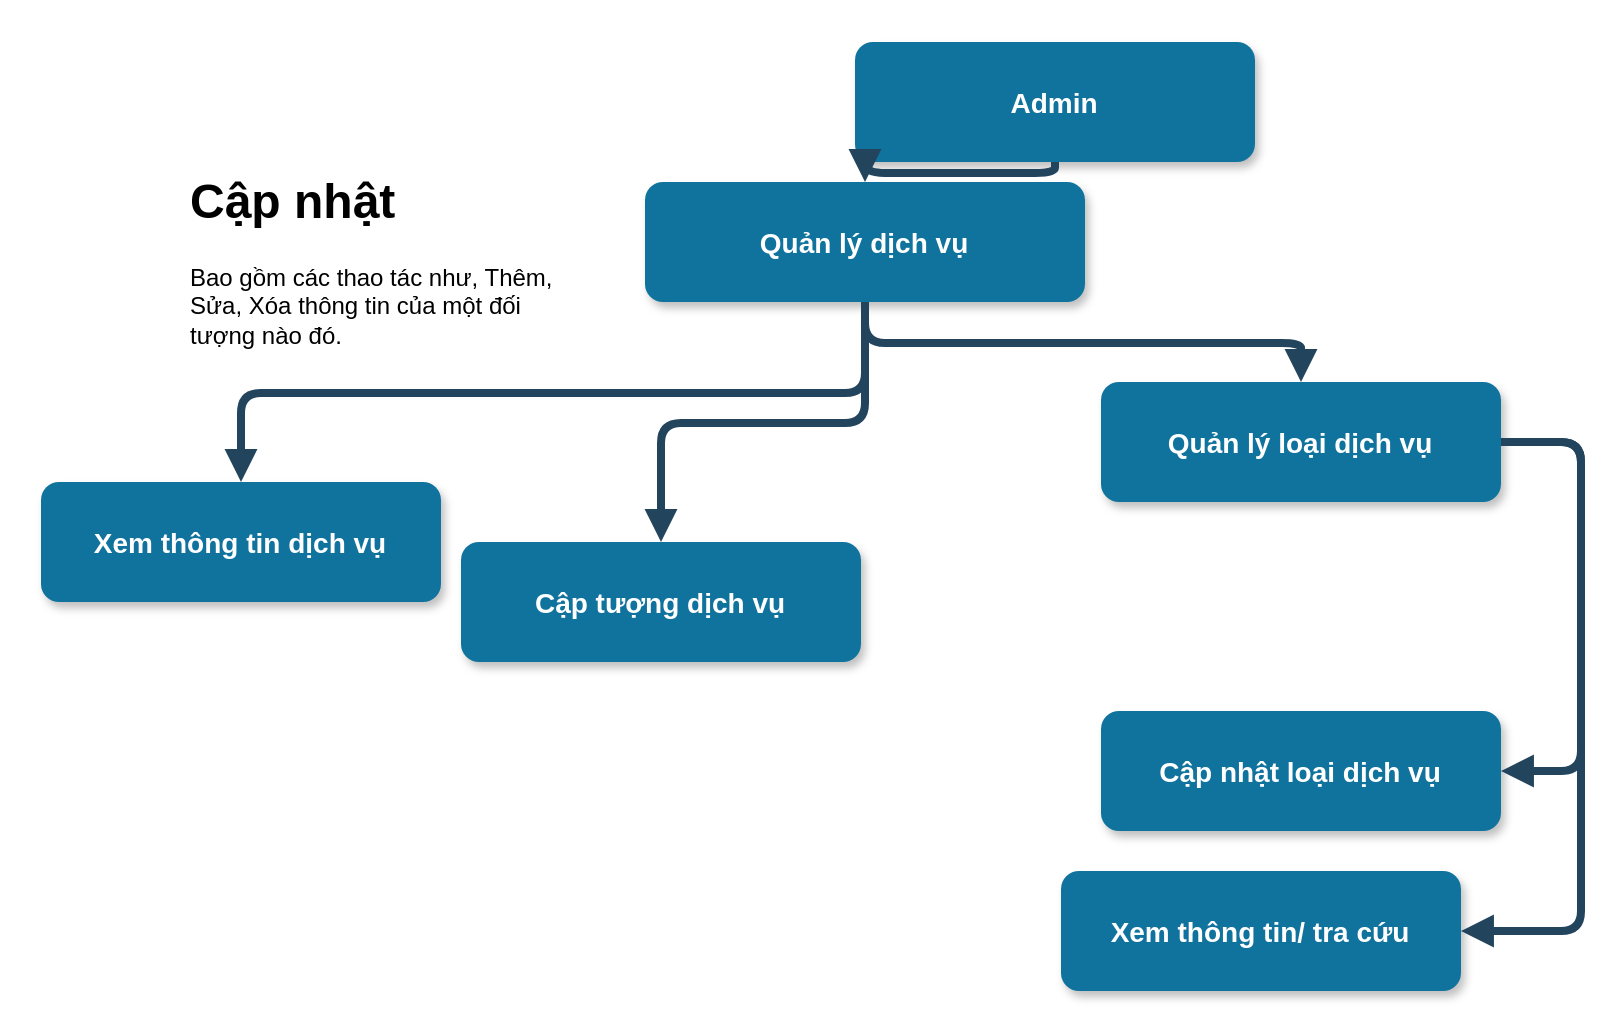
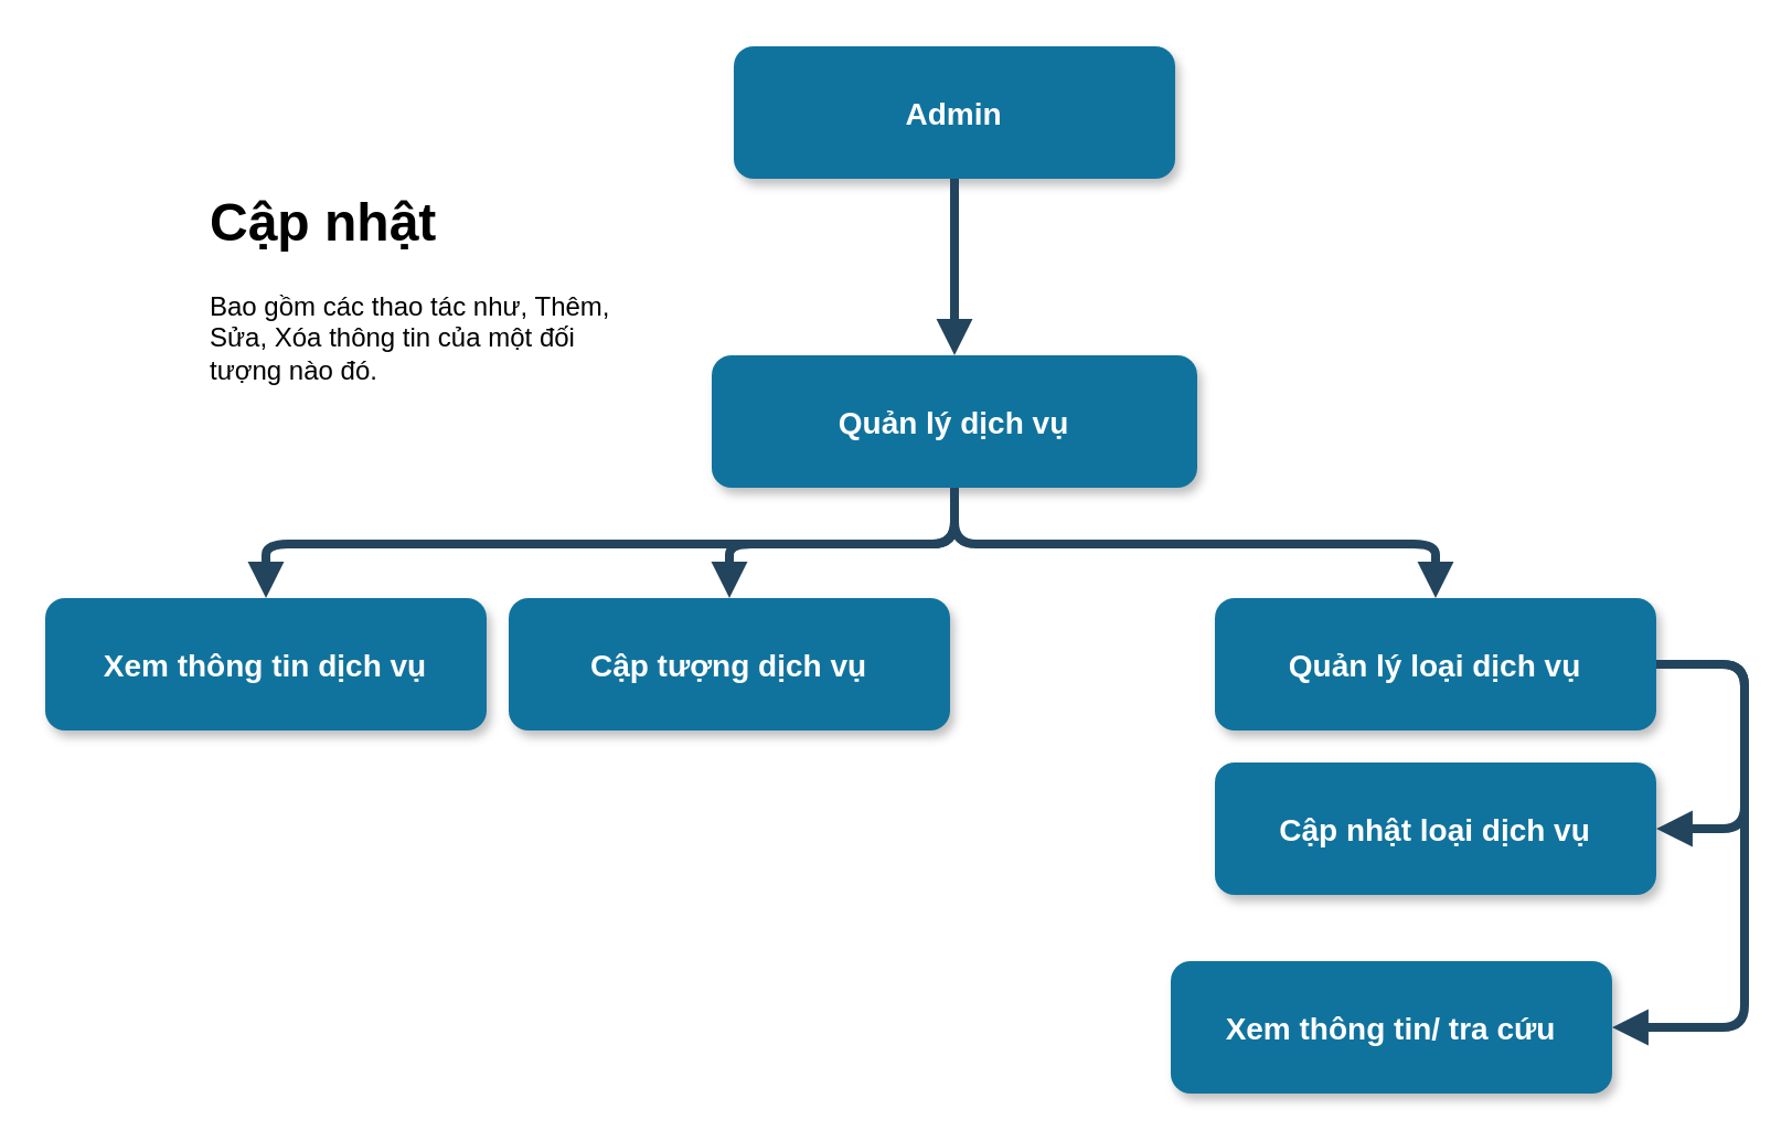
- <mxCell id="2" value="Admin" style="rounded=1;fillColor=#10739E;strokeColor=none;shadow=1;gradientColor=none;fontStyle=1;fontColor=#FFFFFF;fontSize=14;" vertex="1" parent="1"><mxGeometry x="427" y="20.5" width="200" height="60" as="geometry" /></mxCell>
+ <mxCell id="2" value="Admin" style="rounded=1;fillColor=#10739E;strokeColor=none;shadow=1;gradientColor=none;fontStyle=1;fontColor=#FFFFFF;fontSize=14;" vertex="1" parent="1"><mxGeometry x="332" y="20.5" width="200" height="60" as="geometry" /></mxCell>
- <mxCell id="3" value="Quản lý dịch vụ" style="rounded=1;fillColor=#10739E;strokeColor=none;shadow=1;gradientColor=none;fontStyle=1;fontColor=#FFFFFF;fontSize=14;" vertex="1" parent="1"><mxGeometry x="322" y="90.5" width="220" height="60" as="geometry" /></mxCell>
+ <mxCell id="3" value="Quản lý dịch vụ" style="rounded=1;fillColor=#10739E;strokeColor=none;shadow=1;gradientColor=none;fontStyle=1;fontColor=#FFFFFF;fontSize=14;" vertex="1" parent="1"><mxGeometry x="322" y="160.5" width="220" height="60" as="geometry" /></mxCell>
- <mxCell id="6" value="Quản lý loại dịch vụ" style="rounded=1;fillColor=#10739E;strokeColor=none;shadow=1;gradientColor=none;fontStyle=1;fontColor=#FFFFFF;fontSize=14;" vertex="1" parent="1"><mxGeometry x="550" y="190.5" width="200" height="60" as="geometry" /></mxCell>
+ <mxCell id="6" value="Quản lý loại dịch vụ" style="rounded=1;fillColor=#10739E;strokeColor=none;shadow=1;gradientColor=none;fontStyle=1;fontColor=#FFFFFF;fontSize=14;" vertex="1" parent="1"><mxGeometry x="550" y="270.5" width="200" height="60" as="geometry" /></mxCell>
- <mxCell id="4" value="Xem thông tin dịch vụ" style="rounded=1;fillColor=#10739E;strokeColor=none;shadow=1;gradientColor=none;fontStyle=1;fontColor=#FFFFFF;fontSize=14;" vertex="1" parent="1"><mxGeometry x="20" y="240.5" width="200" height="60" as="geometry" /></mxCell>
+ <mxCell id="4" value="Xem thông tin dịch vụ" style="rounded=1;fillColor=#10739E;strokeColor=none;shadow=1;gradientColor=none;fontStyle=1;fontColor=#FFFFFF;fontSize=14;" vertex="1" parent="1"><mxGeometry x="20" y="270.5" width="200" height="60" as="geometry" /></mxCell>
- <mxCell id="11" value="Cập nhật loại dịch vụ" style="rounded=1;fillColor=#10739E;strokeColor=none;shadow=1;gradientColor=none;fontStyle=1;fontColor=#FFFFFF;fontSize=14;" vertex="1" parent="1"><mxGeometry x="550" y="355" width="200" height="60" as="geometry" /></mxCell>
+ <mxCell id="11" value="Cập nhật loại dịch vụ" style="rounded=1;fillColor=#10739E;strokeColor=none;shadow=1;gradientColor=none;fontStyle=1;fontColor=#FFFFFF;fontSize=14;" vertex="1" parent="1"><mxGeometry x="550" y="345" width="200" height="60" as="geometry" /></mxCell>
